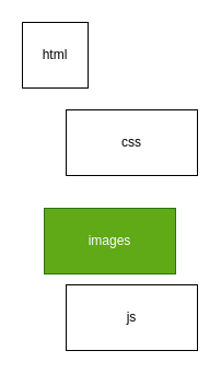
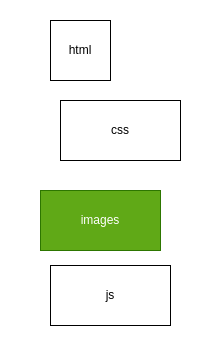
- <mxCell id="2" value="html" style="whiteSpace=wrap;html=1;aspect=fixed;" vertex="1" parent="1"><mxGeometry x="20" y="20" width="60" height="60" as="geometry" /></mxCell>
+ <mxCell id="2" value="html" style="whiteSpace=wrap;html=1;aspect=fixed;" vertex="1" parent="1"><mxGeometry x="50" y="20" width="60" height="60" as="geometry" /></mxCell>
- <mxCell id="4" value="js" style="rounded=0;whiteSpace=wrap;html=1;" vertex="1" parent="1"><mxGeometry x="60" y="260" width="120" height="60" as="geometry" /></mxCell>
+ <mxCell id="4" value="js" style="rounded=0;whiteSpace=wrap;html=1;" vertex="1" parent="1"><mxGeometry x="50" y="265" width="120" height="60" as="geometry" /></mxCell>
